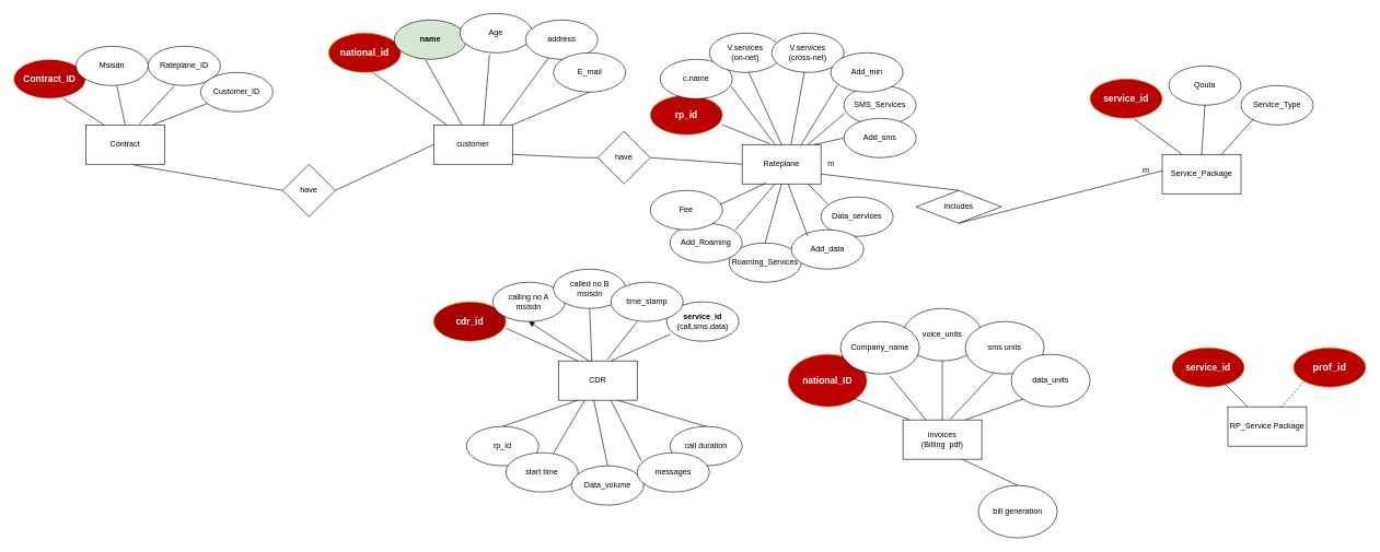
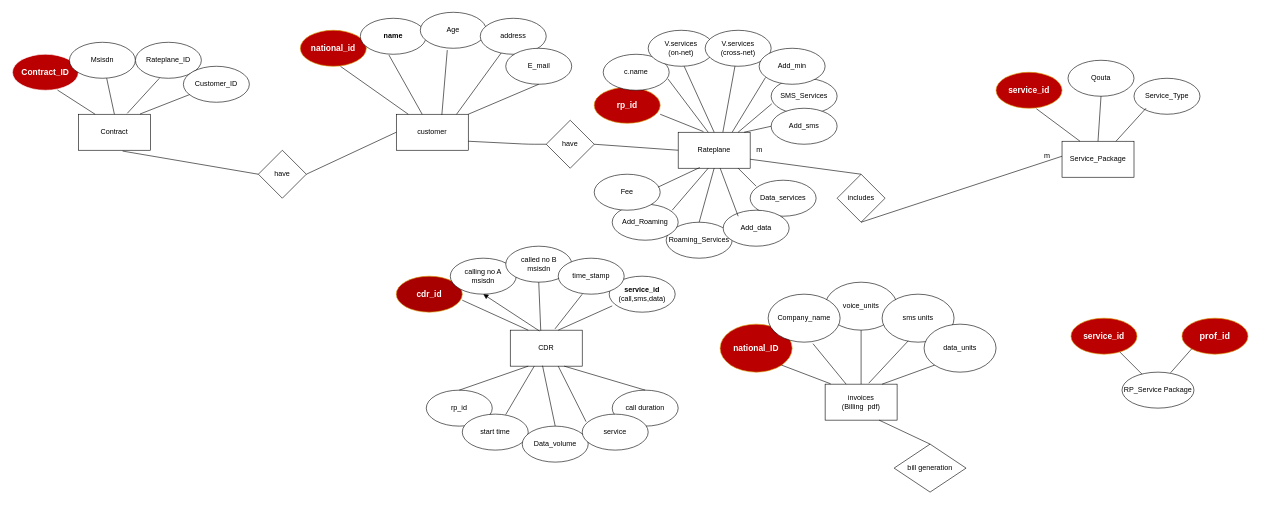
- <mxCell id="8" value="name" style="ellipse;whiteSpace=wrap;html=1;fontStyle=1;fillColor=#d5e8d4;" parent="1" vertex="1"><mxGeometry x="600" y="30" width="110" height="60" as="geometry" /></mxCell>
+ <mxCell id="8" value="name" style="ellipse;whiteSpace=wrap;html=1;fontStyle=1" parent="1" vertex="1"><mxGeometry x="600" y="30" width="110" height="60" as="geometry" /></mxCell>
- <mxCell id="33" value="includes" style="rhombus;whiteSpace=wrap;html=1;" parent="1" vertex="1"><mxGeometry x="1395" y="290" width="130" height="50" as="geometry" /></mxCell>
+ <mxCell id="33" value="includes" style="rhombus;whiteSpace=wrap;html=1;" parent="1" vertex="1"><mxGeometry x="1395" y="290" width="80" height="80" as="geometry" /></mxCell>
- <mxCell id="61" value="" style="endArrow=none;html=1;entryX=0;entryY=1;entryDx=0;entryDy=0;exitX=0.675;exitY=0.017;exitDx=0;exitDy=0;exitPerimeter=0;dashed=1;" parent="1" source="57" target="59" edge="1"><mxGeometry width="50" height="50" relative="1" as="geometry"><mxPoint x="1596" y="320" as="sourcePoint" /><mxPoint x="1580" y="300" as="targetPoint" /></mxGeometry></mxCell>
+ <mxCell id="61" value="" style="endArrow=none;html=1;entryX=0;entryY=1;entryDx=0;entryDy=0;exitX=0.675;exitY=0.017;exitDx=0;exitDy=0;exitPerimeter=0;" parent="1" source="57" target="59" edge="1"><mxGeometry width="50" height="50" relative="1" as="geometry"><mxPoint x="1596" y="320" as="sourcePoint" /><mxPoint x="1580" y="300" as="targetPoint" /></mxGeometry></mxCell>
- <mxCell id="57" value="RP_Service Package" style="rounded=0;whiteSpace=wrap;html=1;" parent="1" vertex="1"><mxGeometry x="1870" y="620" width="120" height="60" as="geometry" /></mxCell>
+ <mxCell id="57" value="RP_Service Package" style="ellipse;whiteSpace=wrap;html=1;" parent="1" vertex="1"><mxGeometry x="1870" y="620" width="120" height="60" as="geometry" /></mxCell>
- <mxCell id="91" value="messages" style="ellipse;whiteSpace=wrap;html=1;" vertex="1" parent="1"><mxGeometry x="970" y="690" width="110" height="60" as="geometry" /></mxCell>
+ <mxCell id="91" value="service" style="ellipse;whiteSpace=wrap;html=1;" vertex="1" parent="1"><mxGeometry x="970" y="690" width="110" height="60" as="geometry" /></mxCell>
- <mxCell id="27" value="bill generation" style="ellipse;whiteSpace=wrap;html=1;" parent="1" vertex="1"><mxGeometry x="1490" y="740" width="120" height="80" as="geometry" /></mxCell>
+ <mxCell id="27" value="bill generation" style="rhombus;whiteSpace=wrap;html=1;" parent="1" vertex="1"><mxGeometry x="1490" y="740" width="120" height="80" as="geometry" /></mxCell>
